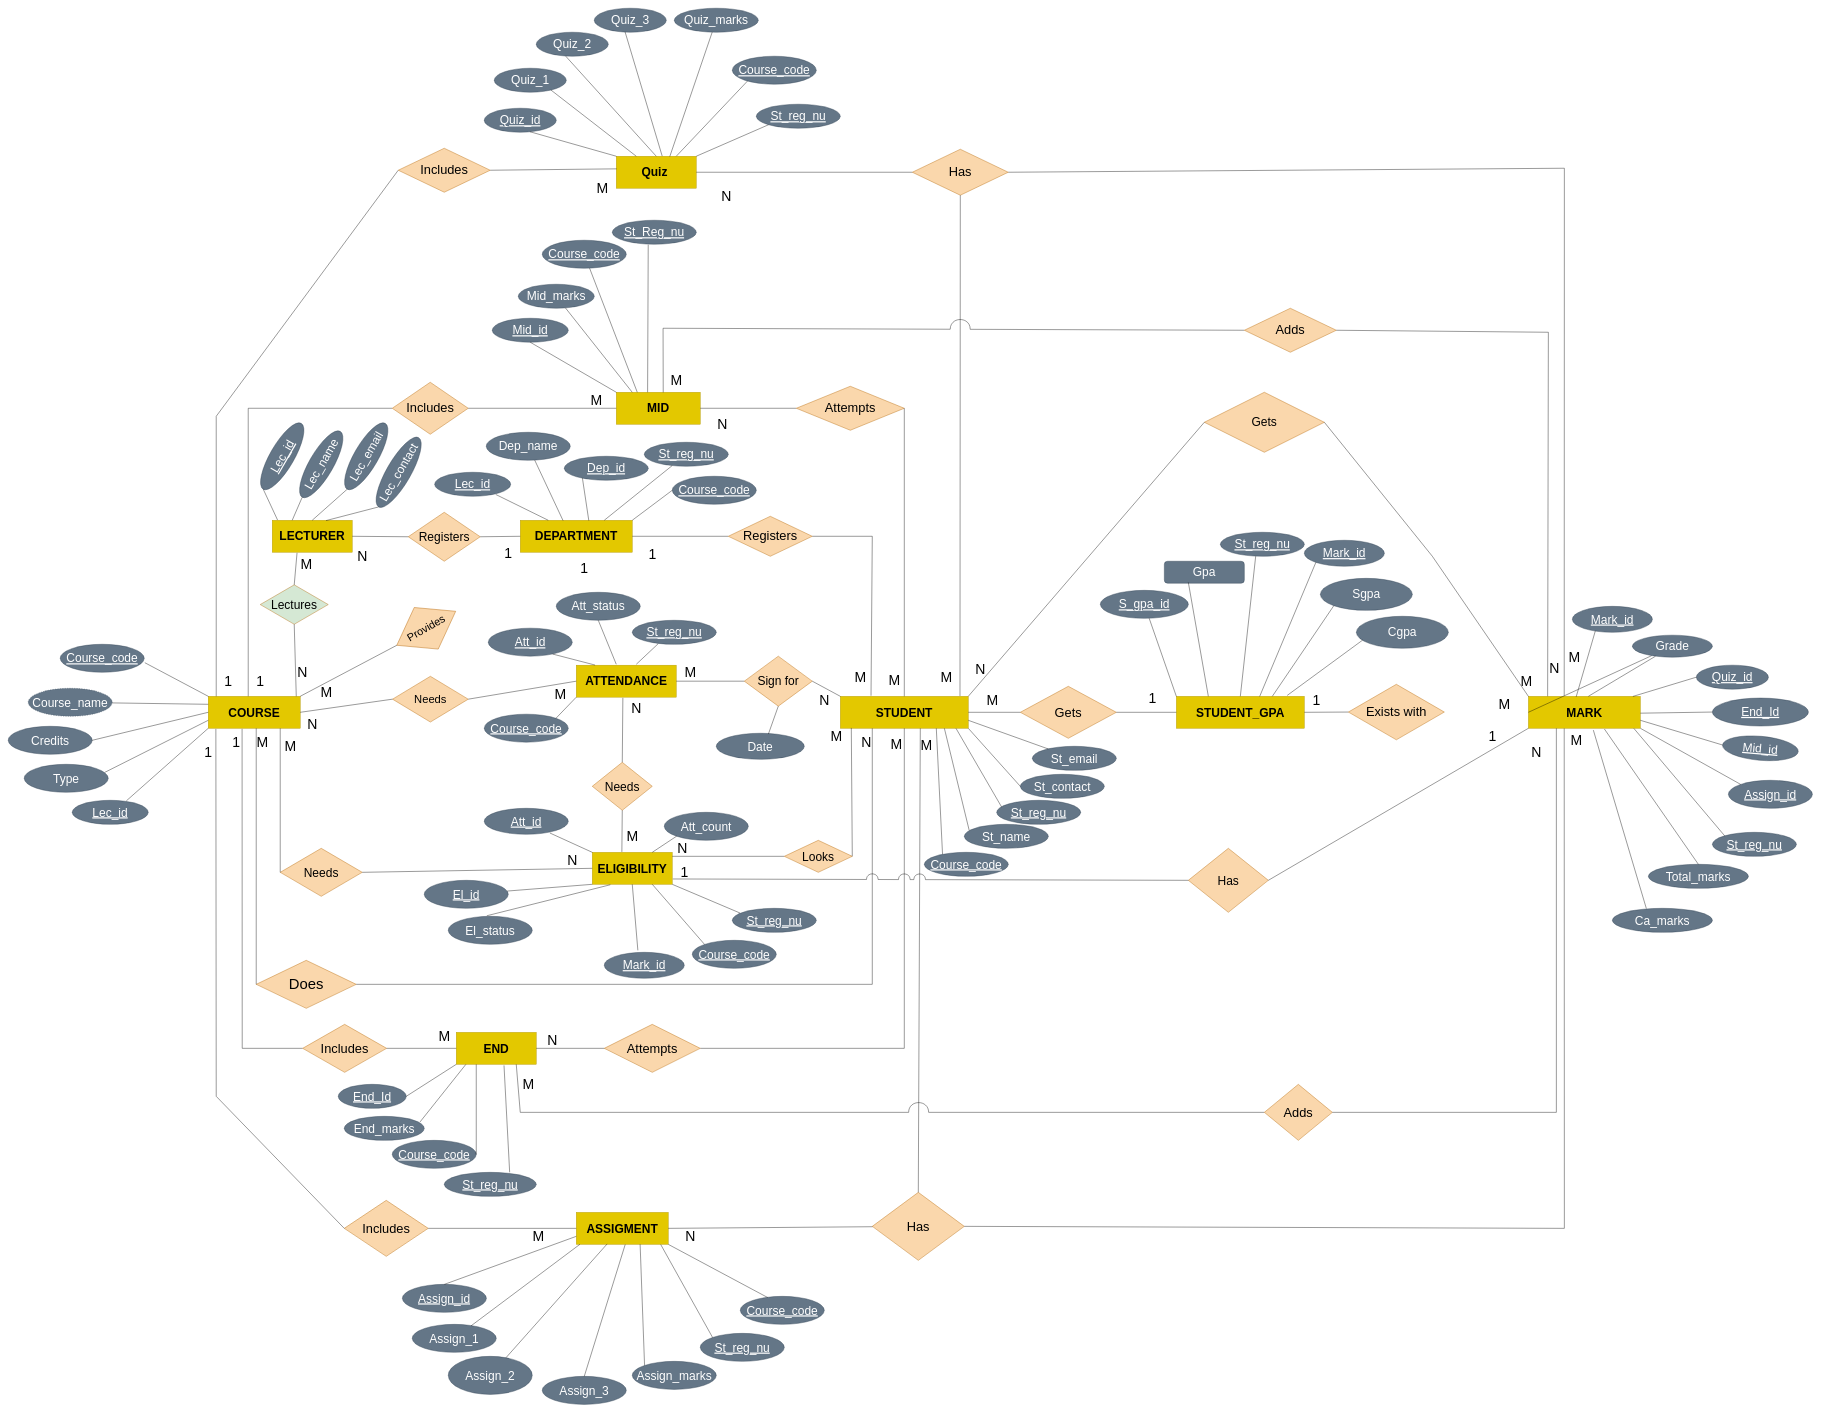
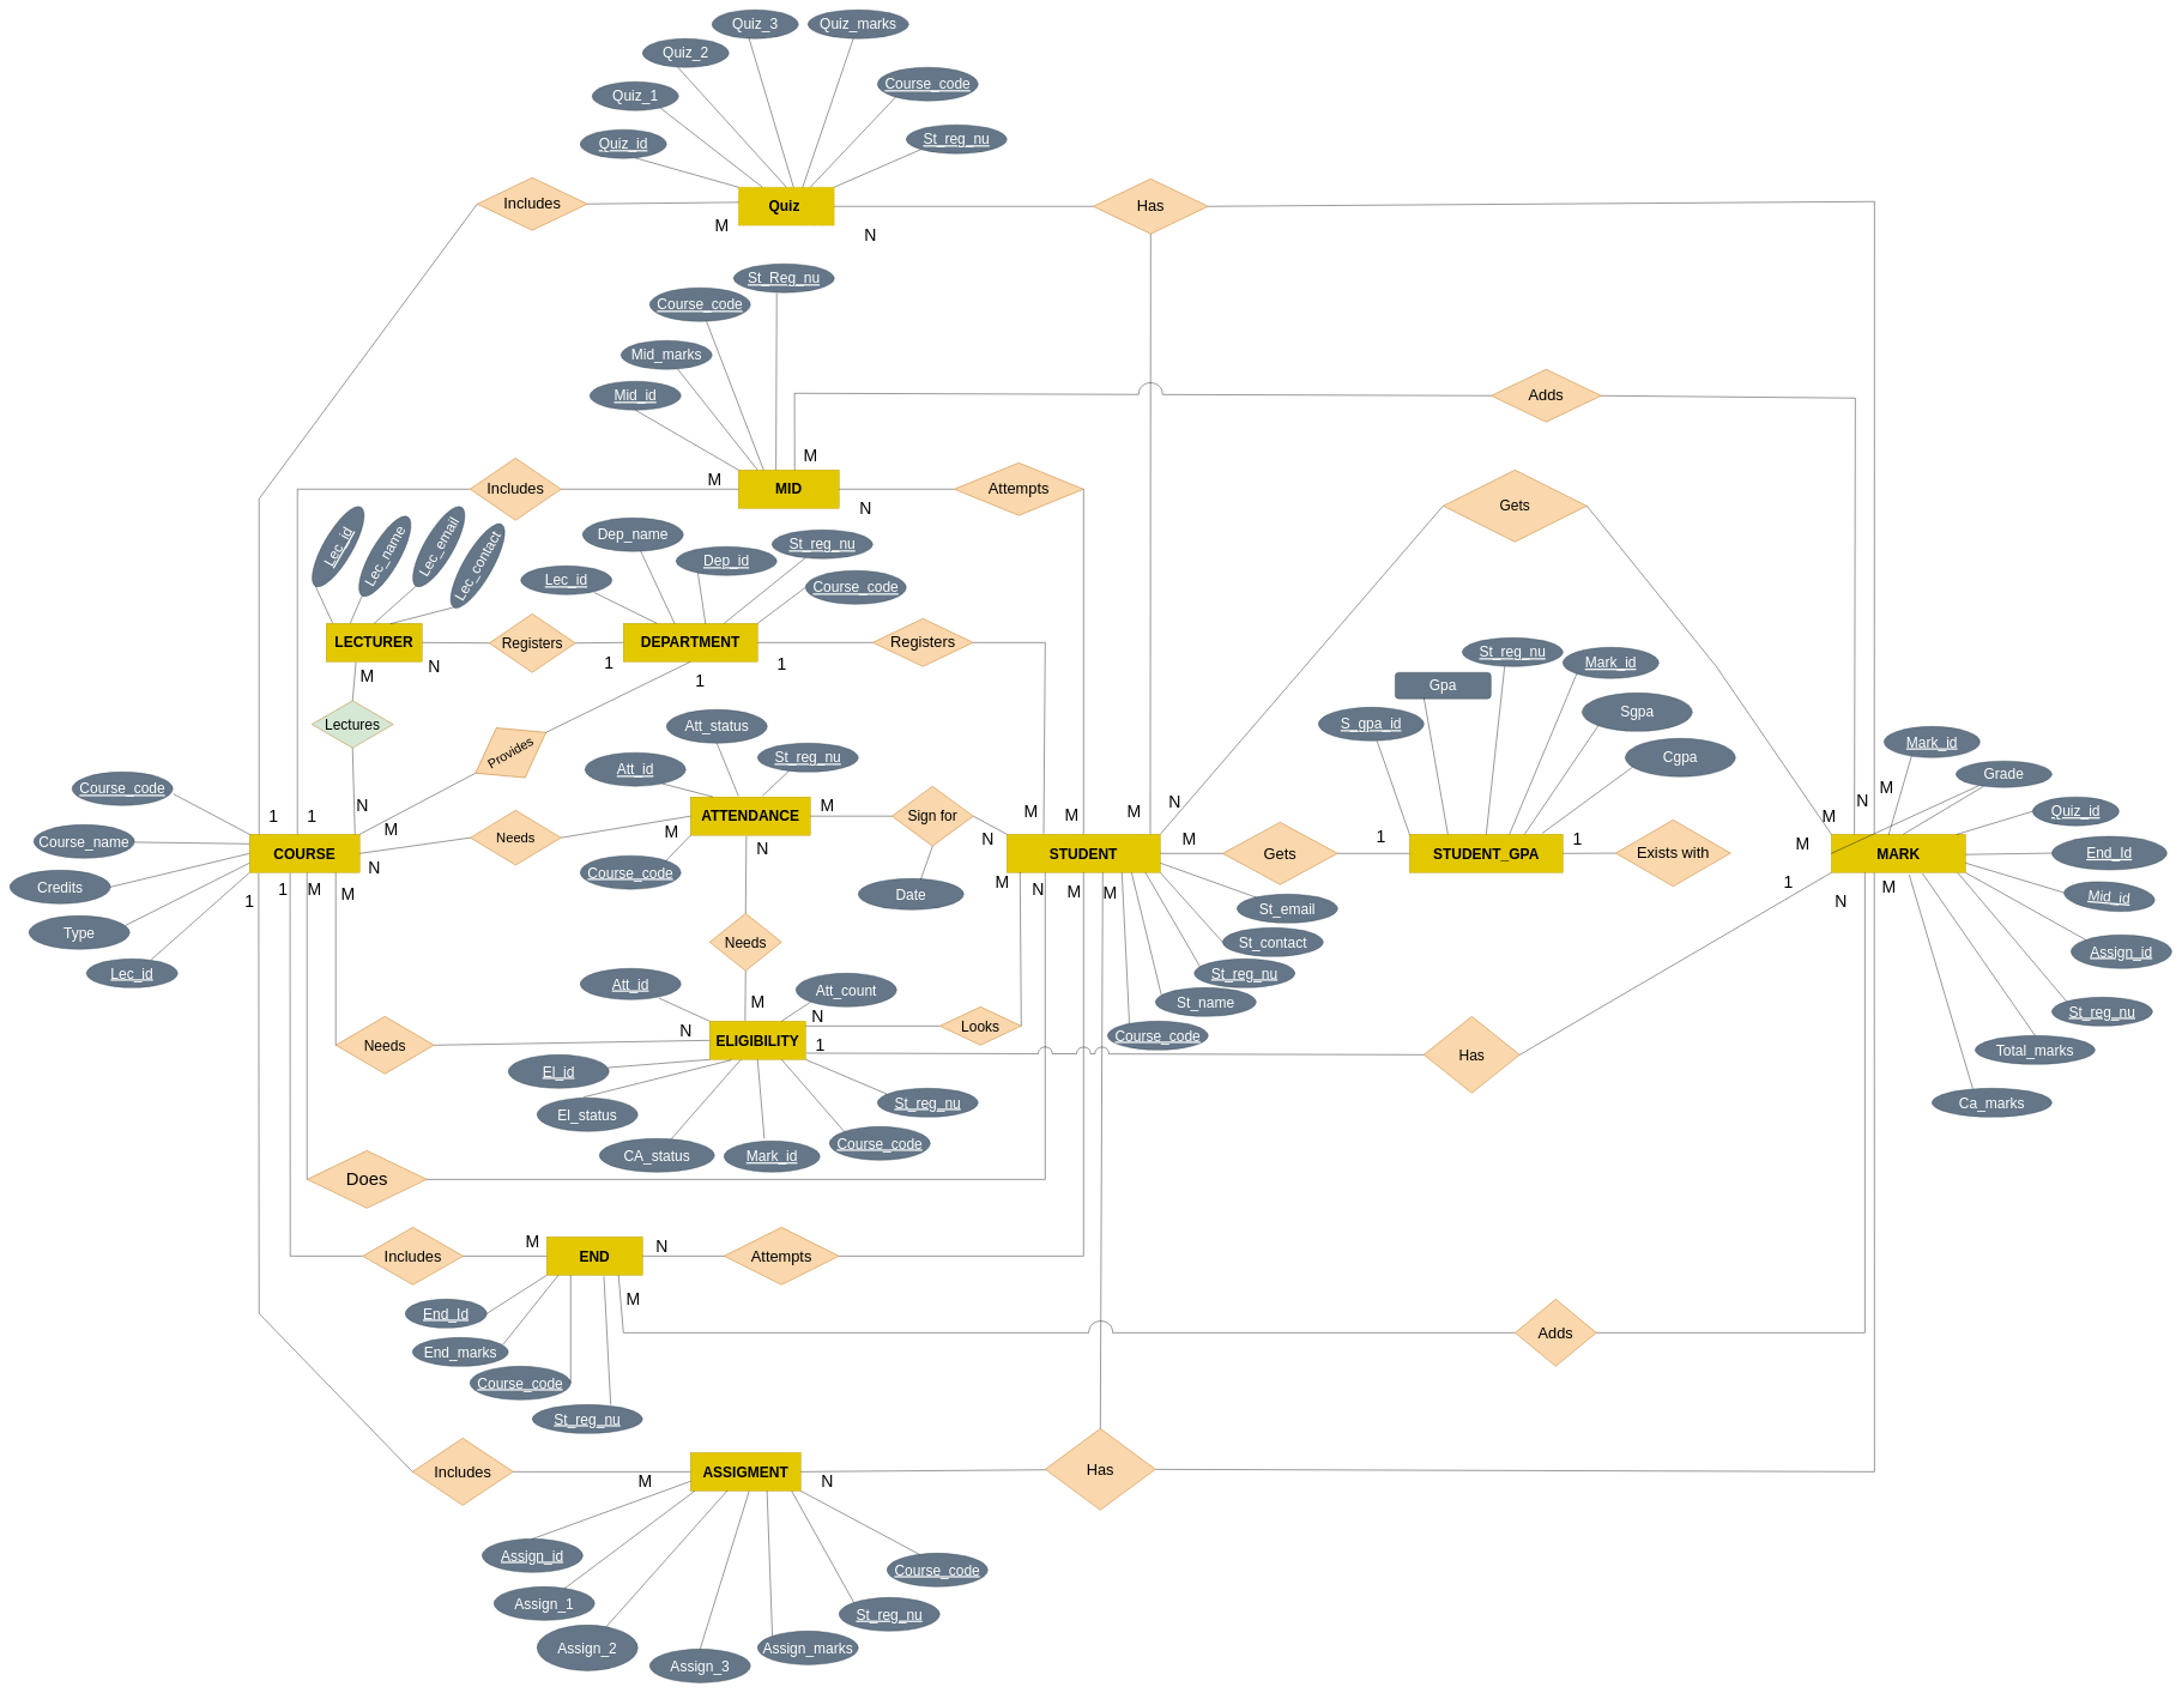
- <mxCell id="48" value="&lt;font style=&quot;font-size: 30px;&quot;&gt;&lt;b&gt;Quiz&amp;nbsp;&lt;/b&gt;&lt;/font&gt;" style="rounded=0;whiteSpace=wrap;html=1;fillColor=#e3c800;fontColor=#000000;strokeColor=#B09500;" parent="1" vertex="1"><mxGeometry x="1540" y="390" width="200" height="80" as="geometry" /></mxCell>
+ <mxCell id="48" value="&lt;font style=&quot;font-size: 30px;&quot;&gt;&lt;b&gt;Quiz&amp;nbsp;&lt;/b&gt;&lt;/font&gt;" style="rounded=0;whiteSpace=wrap;html=1;fillColor=#e3c800;fontColor=#000000;strokeColor=#B09500;dashed=1;" parent="1" vertex="1"><mxGeometry x="1540" y="390" width="200" height="80" as="geometry" /></mxCell>
+ <mxCell id="21" value="" style="endArrow=none;html=1;rounded=0;fontSize=20;jumpStyle=arc;jumpSize=88;entryX=0.5;entryY=1;entryDx=0;entryDy=0;exitX=1;exitY=0.5;exitDx=0;exitDy=0;" parent="1" source="20" target="4" edge="1"><mxGeometry width="50" height="50" relative="1" as="geometry"><mxPoint x="1130" y="1680" as="sourcePoint" /><mxPoint y="1630" as="targetPoint" x="1180" /></mxGeometry></mxCell>
- <mxCell id="94" value="Course_name" style="ellipse;whiteSpace=wrap;html=1;fontSize=30;fillColor=#647687;fontColor=#ffffff;strokeColor=#314354;dashed=1;" parent="1" vertex="1"><mxGeometry x="70" y="1720" width="210" height="70" as="geometry" /></mxCell>
+ <mxCell id="94" value="Course_name" style="ellipse;whiteSpace=wrap;html=1;fontSize=30;fillColor=#647687;fontColor=#ffffff;strokeColor=#314354;" parent="1" vertex="1"><mxGeometry x="70" y="1720" width="210" height="70" as="geometry" /></mxCell>
+ <mxCell id="140" value="" style="endArrow=none;html=1;rounded=0;fontSize=30;jumpStyle=arc;jumpSize=88;" parent="1" source="139" target="3" edge="1"><mxGeometry width="50" height="50" relative="1" as="geometry"><mxPoint x="1760" y="2290" as="sourcePoint" /><mxPoint x="2060" y="2410" as="targetPoint" /></mxGeometry></mxCell>
+ <mxCell id="139" value="CA_status" style="ellipse;whiteSpace=wrap;html=1;fontSize=30;fillColor=#647687;fontColor=#ffffff;strokeColor=#314354;" parent="1" vertex="1"><mxGeometry x="1250" y="2374.91" width="240" height="70" as="geometry" /></mxCell>
